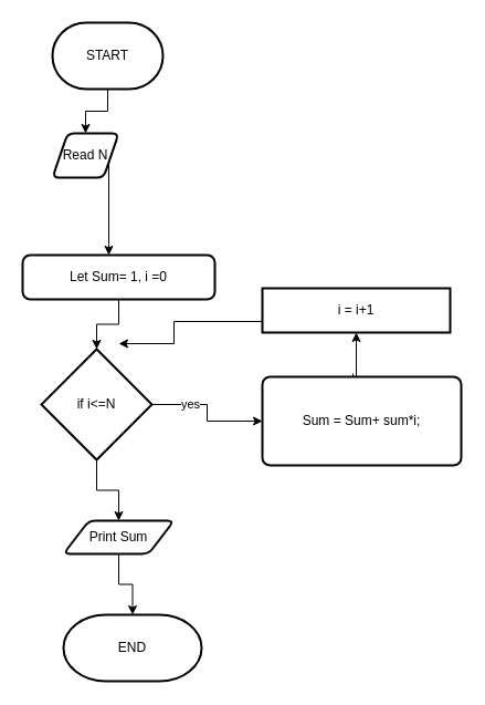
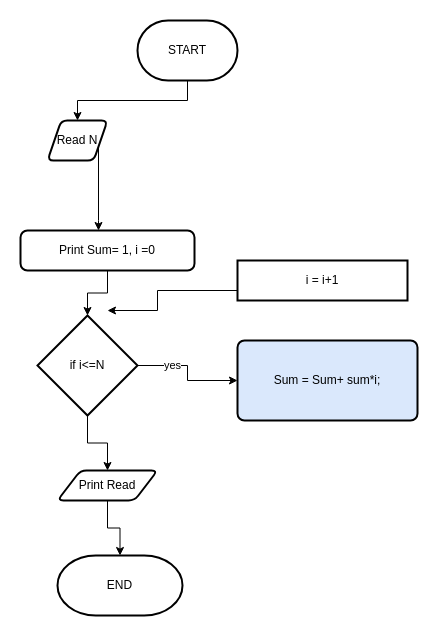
- <mxCell id="3" value="START" style="strokeWidth=2;html=1;shape=mxgraph.flowchart.terminator;whiteSpace=wrap;" vertex="1" parent="1"><mxGeometry x="47" y="20" width="100" height="60" as="geometry" /></mxCell>
+ <mxCell id="3" value="START" style="strokeWidth=2;html=1;shape=mxgraph.flowchart.terminator;whiteSpace=wrap;" vertex="1" parent="1"><mxGeometry x="137" y="20" width="100" height="60" as="geometry" /></mxCell>
- <mxCell id="7" value="Let Sum= 1, i =0" style="rounded=1;whiteSpace=wrap;html=1;absoluteArcSize=1;arcSize=14;strokeWidth=2;" vertex="1" parent="1"><mxGeometry x="20" y="230" width="174" height="40" as="geometry" /></mxCell>
+ <mxCell id="7" value="Print Sum= 1, i =0" style="rounded=1;whiteSpace=wrap;html=1;absoluteArcSize=1;arcSize=14;strokeWidth=2;" vertex="1" parent="1"><mxGeometry x="20" y="230" width="174" height="40" as="geometry" /></mxCell>
- <mxCell id="4" style="edgeStyle=orthogonalEdgeStyle;rounded=0;orthogonalLoop=1;jettySize=auto;html=1;entryX=0.5;entryY=1;entryDx=0;entryDy=0;exitX=0.456;exitY=-0.037;exitDx=0;exitDy=0;exitPerimeter=0;" edge="1" parent="1" source="5" target="15"><mxGeometry relative="1" as="geometry"><mxPoint x="327" y="340" as="sourcePoint" /><Array as="points"><mxPoint x="319" y="340" /><mxPoint x="322" y="340" /></Array></mxGeometry></mxCell>
- <mxCell id="5" value="Sum = Sum+ sum*i;" style="rounded=1;whiteSpace=wrap;html=1;absoluteArcSize=1;arcSize=14;strokeWidth=2;rotation=0;" vertex="1" parent="1"><mxGeometry x="237" y="340" width="180" height="80" as="geometry" /></mxCell>
+ <mxCell id="5" value="Sum = Sum+ sum*i;" style="rounded=1;whiteSpace=wrap;html=1;absoluteArcSize=1;arcSize=14;strokeWidth=2;rotation=0;fillColor=#dae8fc;" vertex="1" parent="1"><mxGeometry x="237" y="340" width="180" height="80" as="geometry" /></mxCell>
- <mxCell id="18" value="Print Sum" style="shape=parallelogram;html=1;strokeWidth=2;perimeter=parallelogramPerimeter;whiteSpace=wrap;rounded=1;arcSize=12;size=0.23;" vertex="1" parent="1"><mxGeometry x="57" y="470" width="100" height="30" as="geometry" /></mxCell>
+ <mxCell id="18" value="Print Read" style="shape=parallelogram;html=1;strokeWidth=2;perimeter=parallelogramPerimeter;whiteSpace=wrap;rounded=1;arcSize=12;size=0.23;" vertex="1" parent="1"><mxGeometry x="57" y="470" width="100" height="30" as="geometry" /></mxCell>
